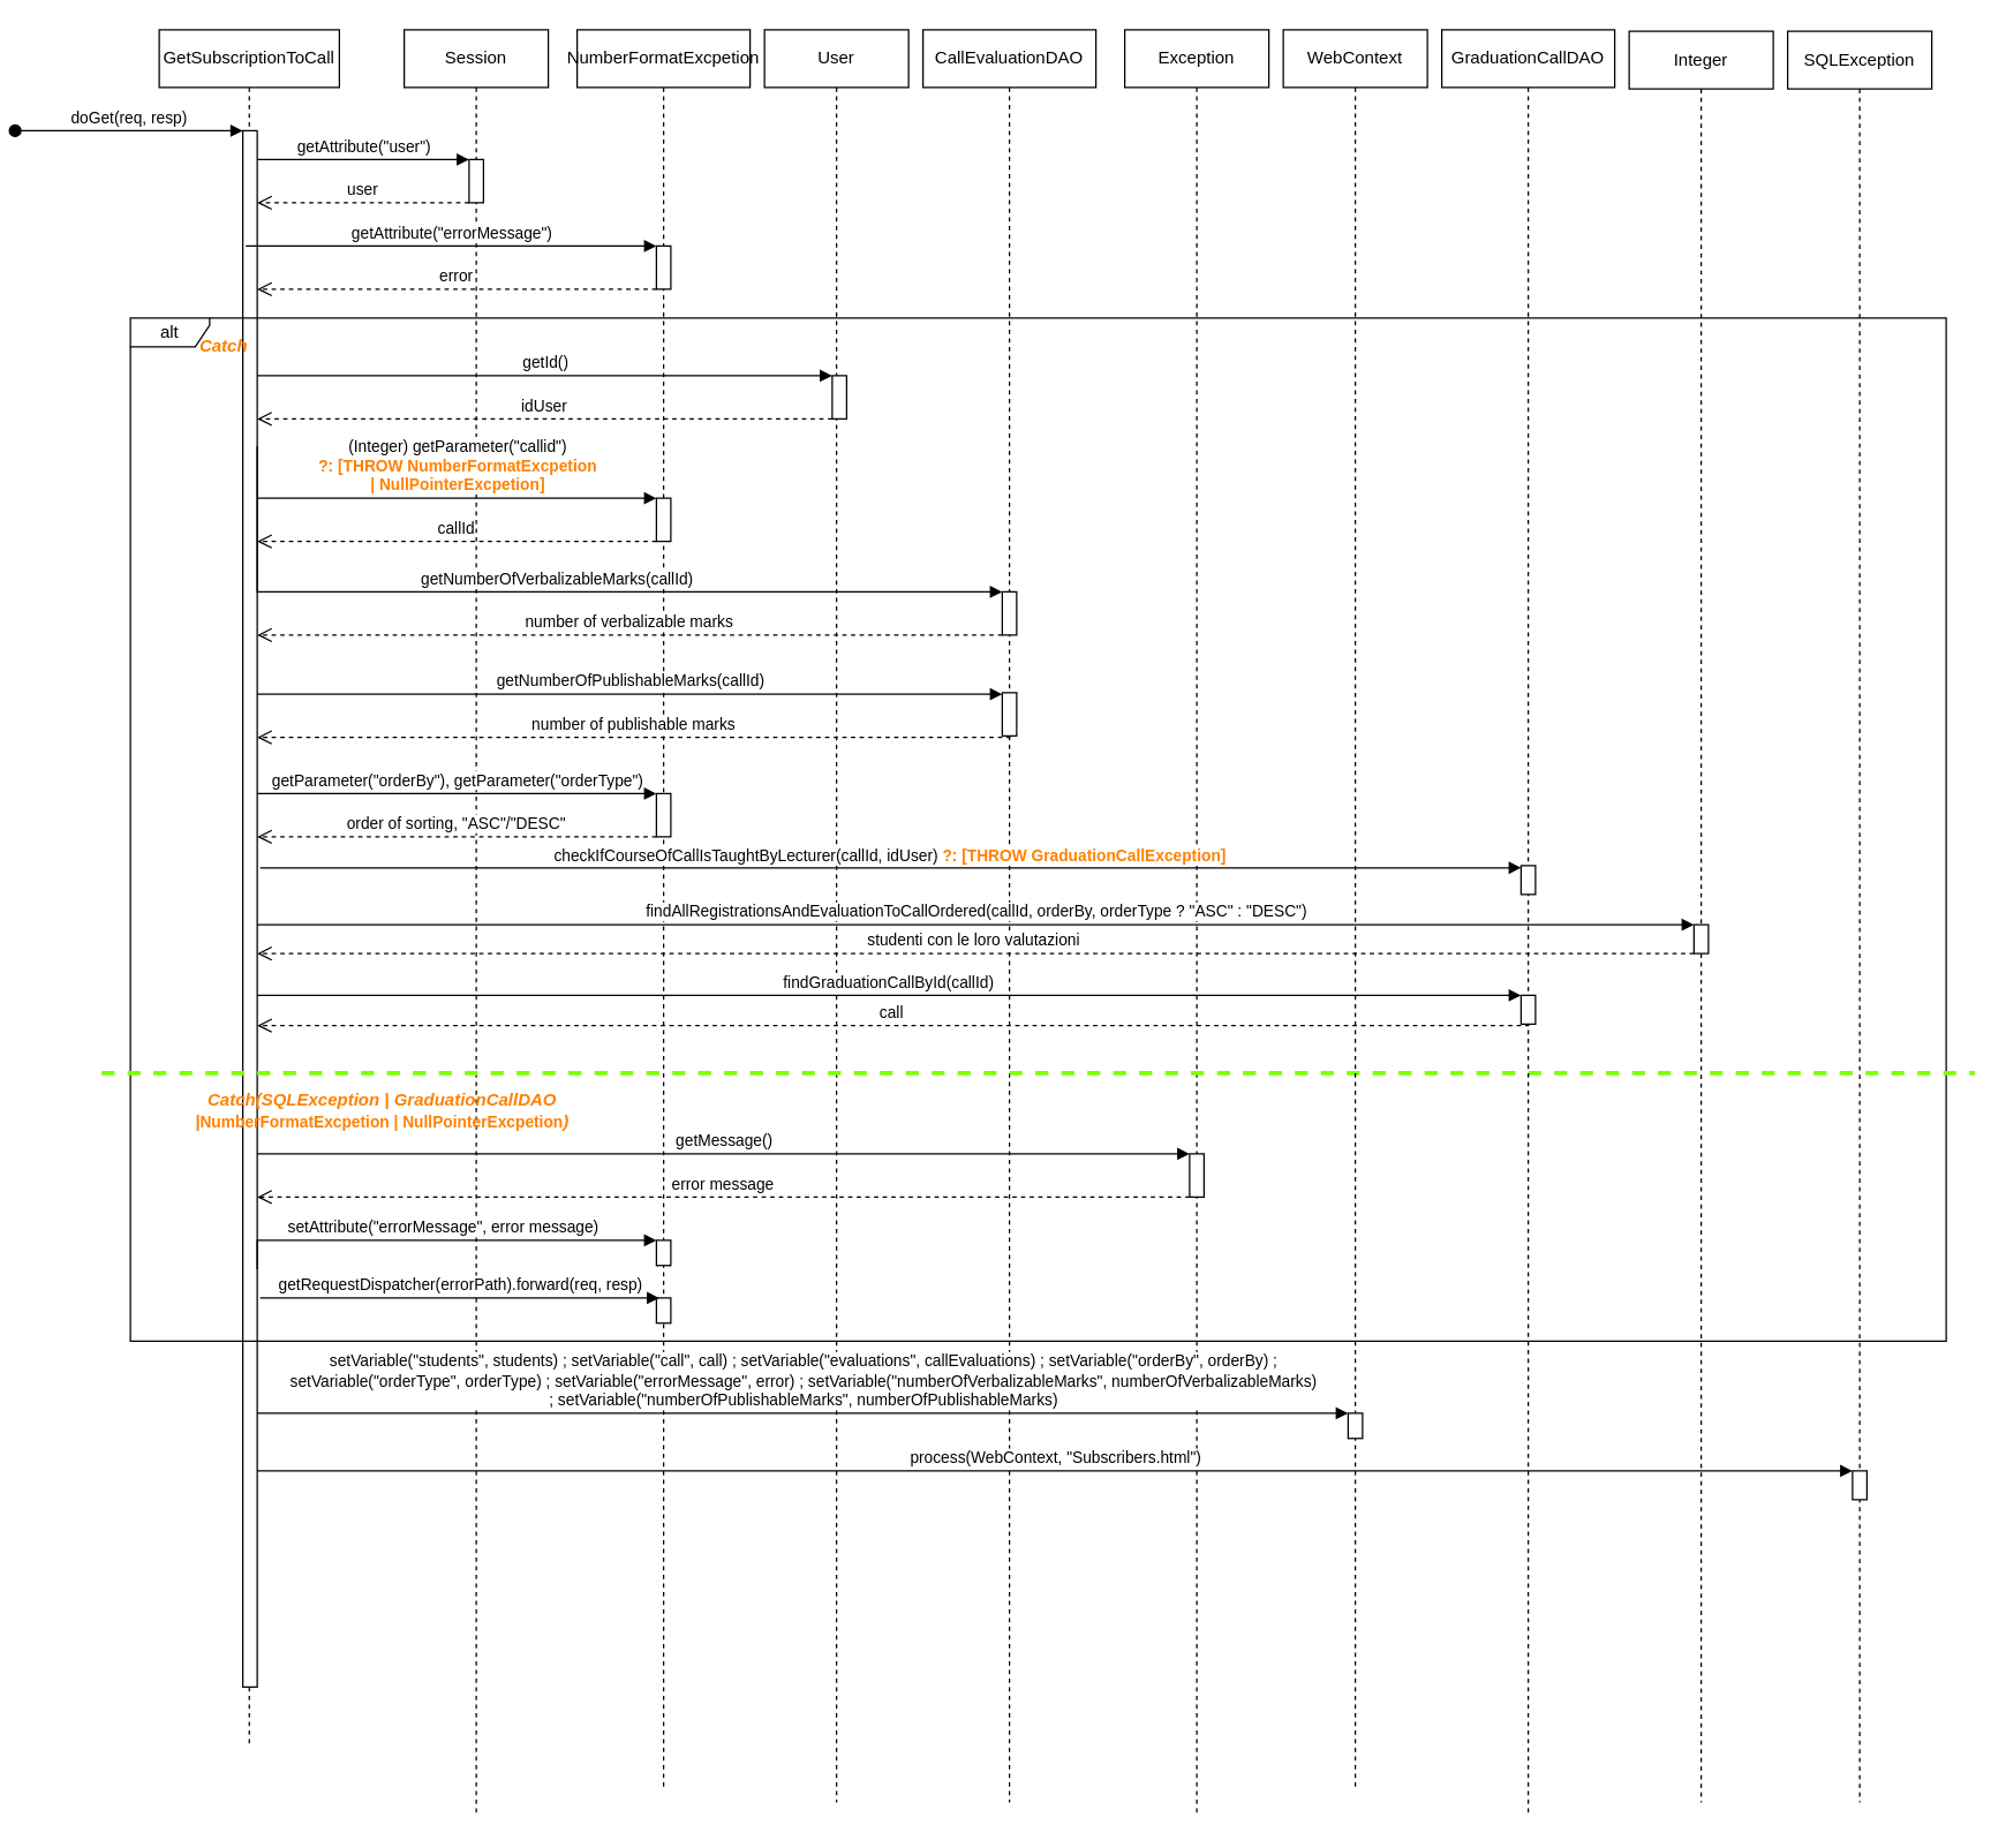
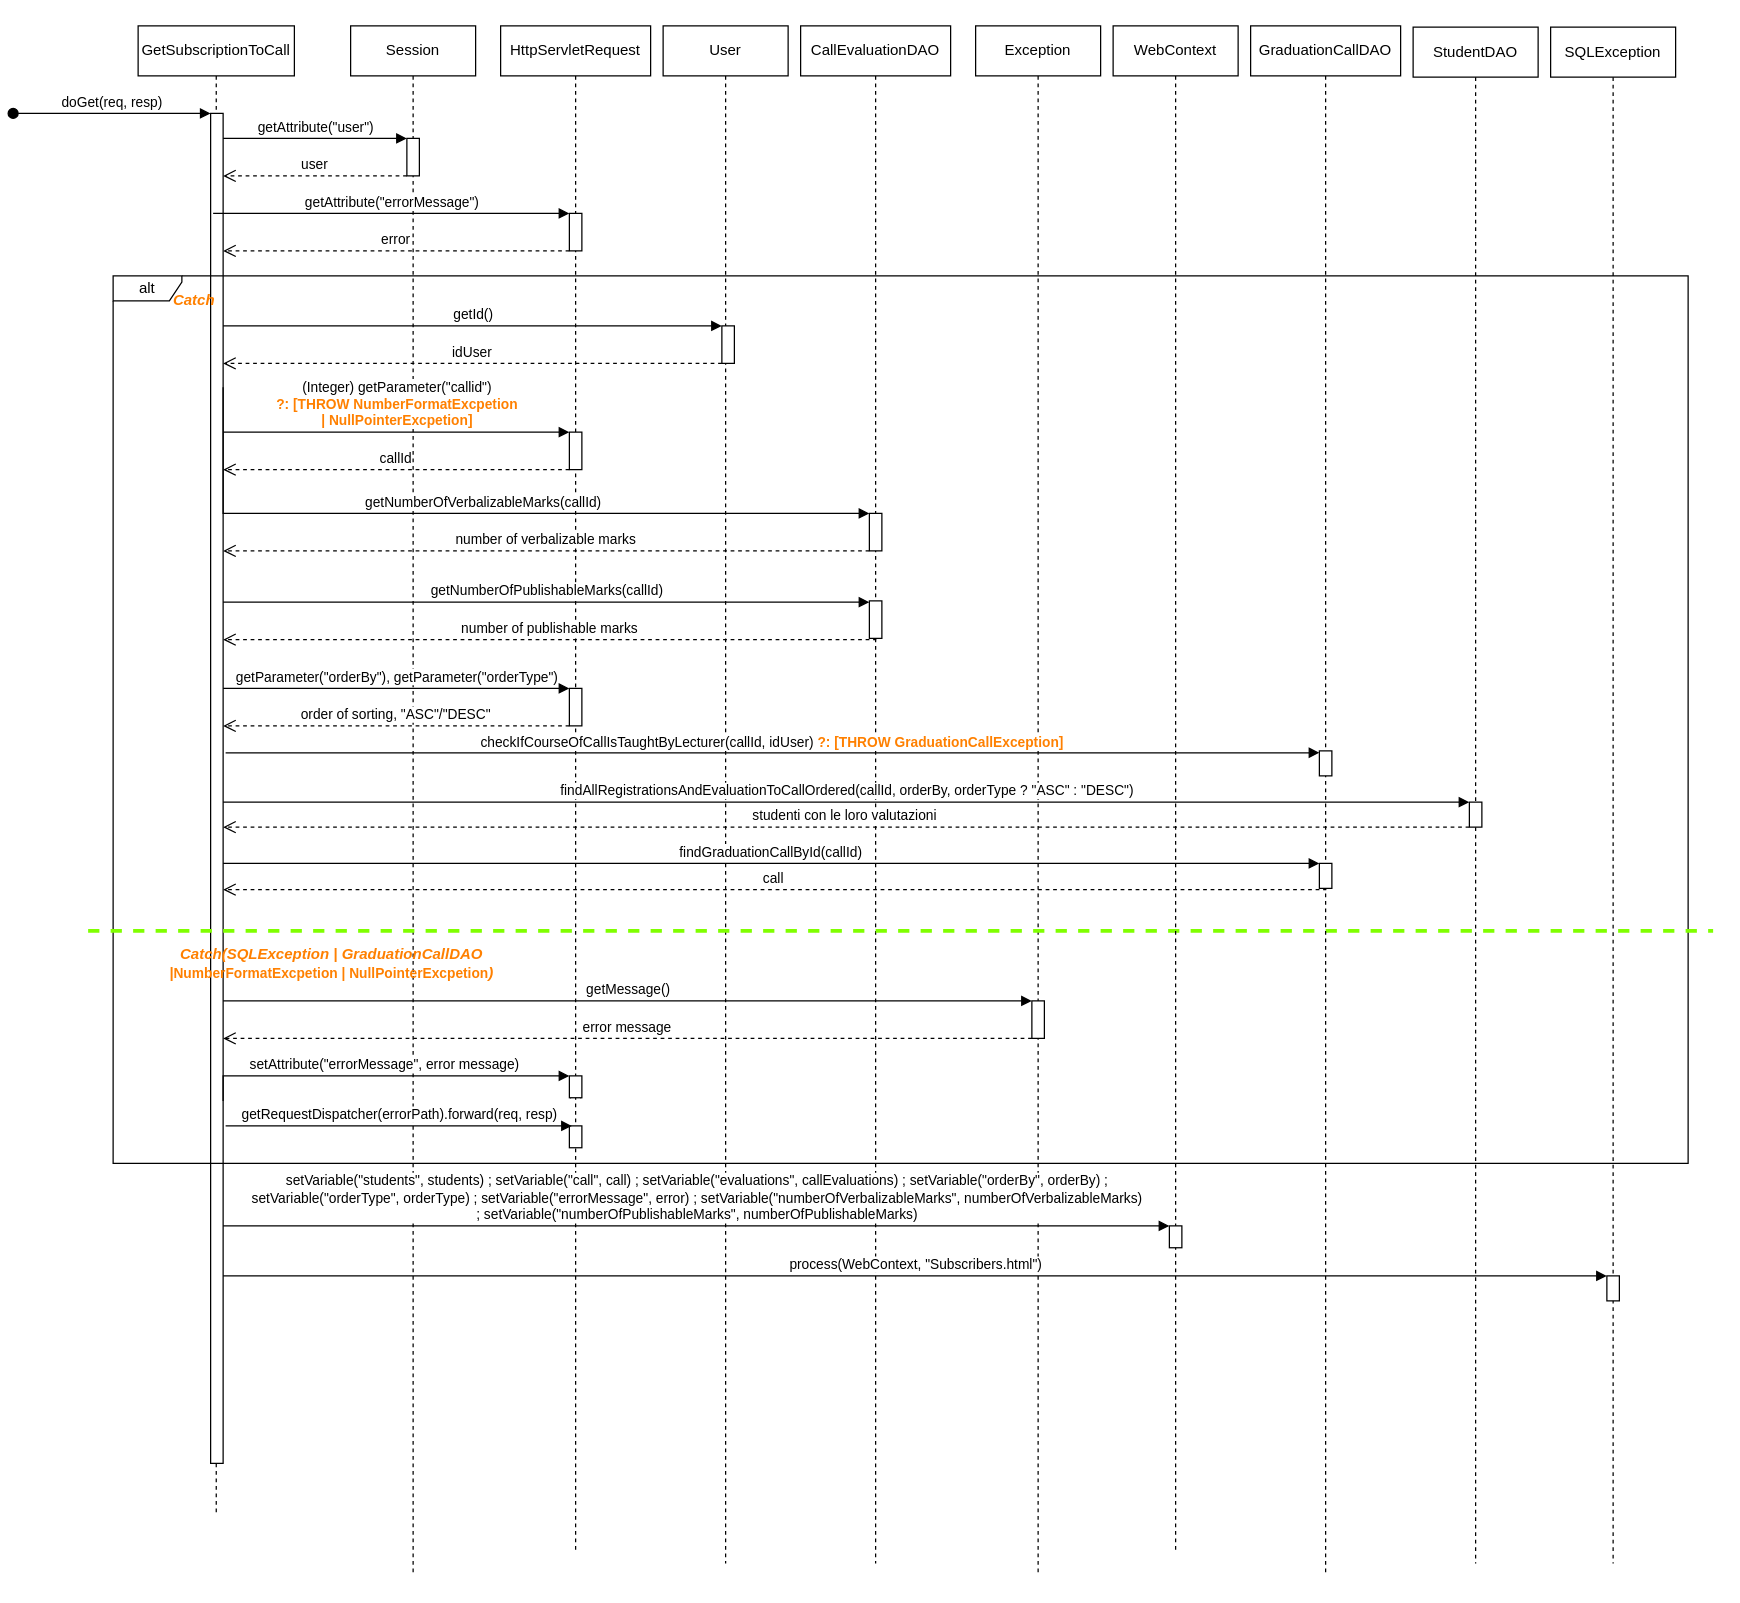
- <mxCell id="12" value="NumberFormatExcpetion" style="shape=umlLifeline;perimeter=lifelinePerimeter;whiteSpace=wrap;html=1;container=0;dropTarget=0;collapsible=0;recursiveResize=0;outlineConnect=0;portConstraint=eastwest;newEdgeStyle={&quot;edgeStyle&quot;:&quot;elbowEdgeStyle&quot;,&quot;elbow&quot;:&quot;vertical&quot;,&quot;curved&quot;:0,&quot;rounded&quot;:0};" parent="1" vertex="1"><mxGeometry x="350" y="20" width="120" height="1220" as="geometry" /></mxCell>
+ <mxCell id="12" value="HttpServletRequest" style="shape=umlLifeline;perimeter=lifelinePerimeter;whiteSpace=wrap;html=1;container=0;dropTarget=0;collapsible=0;recursiveResize=0;outlineConnect=0;portConstraint=eastwest;newEdgeStyle={&quot;edgeStyle&quot;:&quot;elbowEdgeStyle&quot;,&quot;elbow&quot;:&quot;vertical&quot;,&quot;curved&quot;:0,&quot;rounded&quot;:0};" parent="1" vertex="1"><mxGeometry x="350" y="20" width="120" height="1220" as="geometry" /></mxCell>
- <mxCell id="43" value="Integer" style="shape=umlLifeline;perimeter=lifelinePerimeter;whiteSpace=wrap;html=1;container=0;dropTarget=0;collapsible=0;recursiveResize=0;outlineConnect=0;portConstraint=eastwest;newEdgeStyle={&quot;edgeStyle&quot;:&quot;elbowEdgeStyle&quot;,&quot;elbow&quot;:&quot;vertical&quot;,&quot;curved&quot;:0,&quot;rounded&quot;:0};" parent="1" vertex="1"><mxGeometry x="1080" y="21" width="100" height="1229" as="geometry" /></mxCell>
+ <mxCell id="43" value="StudentDAO" style="shape=umlLifeline;perimeter=lifelinePerimeter;whiteSpace=wrap;html=1;container=0;dropTarget=0;collapsible=0;recursiveResize=0;outlineConnect=0;portConstraint=eastwest;newEdgeStyle={&quot;edgeStyle&quot;:&quot;elbowEdgeStyle&quot;,&quot;elbow&quot;:&quot;vertical&quot;,&quot;curved&quot;:0,&quot;rounded&quot;:0};" parent="1" vertex="1"><mxGeometry x="1080" y="21" width="100" height="1229" as="geometry" /></mxCell>
